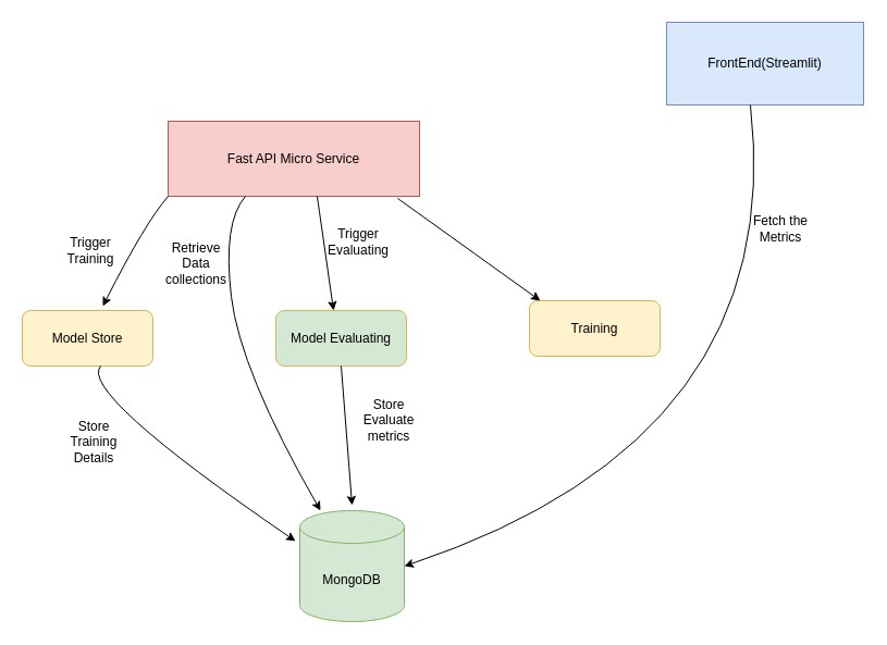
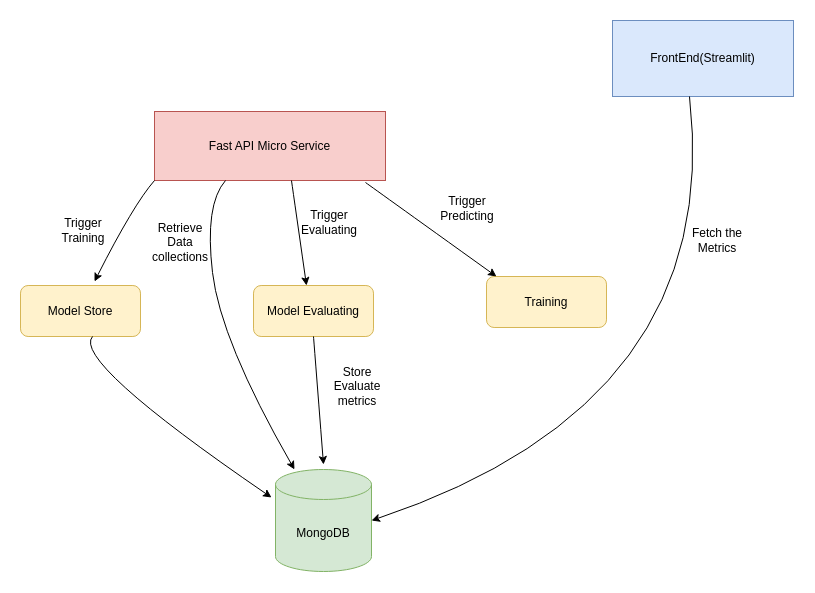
+ <mxCell id="18" value="Trigger Predicting" style="text;html=1;align=center;verticalAlign=middle;whiteSpace=wrap;rounded=0;" vertex="1" parent="1"><mxGeometry x="437" y="193" width="60" height="30" as="geometry" /></mxCell>
- <mxCell id="19" value="Fetch the Metrics" style="text;html=1;align=center;verticalAlign=middle;whiteSpace=wrap;rounded=0;" vertex="1" parent="1"><mxGeometry x="687" y="195" width="60" height="30" as="geometry" /></mxCell>
+ <mxCell id="19" value="Fetch the Metrics" style="text;html=1;align=center;verticalAlign=middle;whiteSpace=wrap;rounded=0;" vertex="1" parent="1"><mxGeometry x="687" y="225" width="60" height="30" as="geometry" /></mxCell>
- <mxCell id="4" value="Model Evaluating" style="rounded=1;whiteSpace=wrap;html=1;fillColor=#d5e8d4;strokeColor=#d6b656;" vertex="1" parent="1"><mxGeometry x="253" y="285" width="120" height="51" as="geometry" /></mxCell>
+ <mxCell id="4" value="Model Evaluating" style="rounded=1;whiteSpace=wrap;html=1;fillColor=#fff2cc;strokeColor=#d6b656;" vertex="1" parent="1"><mxGeometry x="253" y="285" width="120" height="51" as="geometry" /></mxCell>
- <mxCell id="20" value="Store Training Details" style="text;html=1;align=center;verticalAlign=middle;whiteSpace=wrap;rounded=0;" vertex="1" parent="1"><mxGeometry x="56" y="391" width="60" height="30" as="geometry" /></mxCell>
